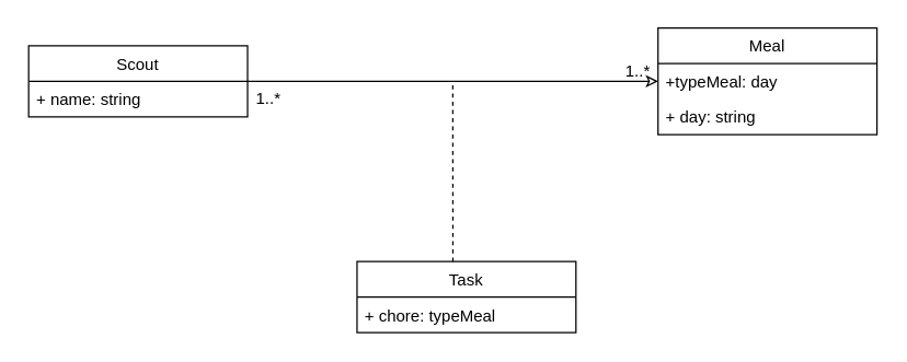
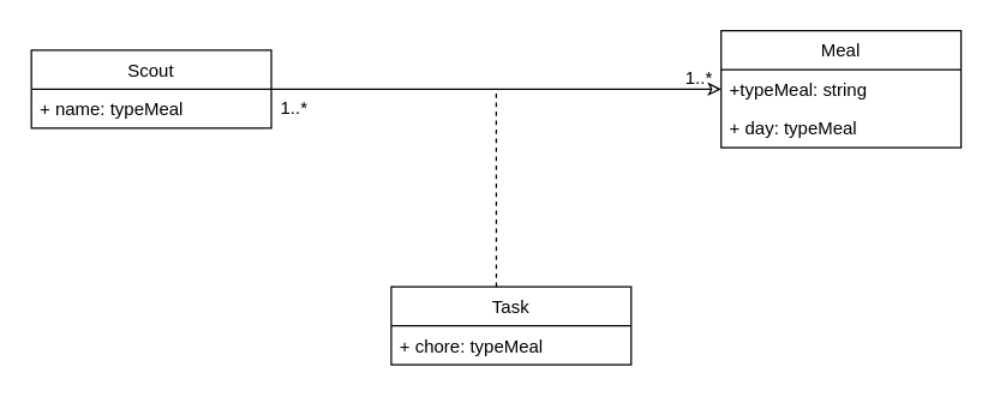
- <mxCell id="6" value="+typeMeal: day" style="text;strokeColor=none;fillColor=none;align=left;verticalAlign=top;spacingLeft=4;spacingRight=4;overflow=hidden;rotatable=0;points=[[0,0.5],[1,0.5]];portConstraint=eastwest;" vertex="1" parent="5"><mxGeometry y="26" width="160" height="26" as="geometry" /></mxCell>
+ <mxCell id="6" value="+typeMeal: string" style="text;strokeColor=none;fillColor=none;align=left;verticalAlign=top;spacingLeft=4;spacingRight=4;overflow=hidden;rotatable=0;points=[[0,0.5],[1,0.5]];portConstraint=eastwest;" vertex="1" parent="5"><mxGeometry y="26" width="160" height="26" as="geometry" /></mxCell>
- <mxCell id="4" value="+ name: string" style="text;strokeColor=none;fillColor=none;align=left;verticalAlign=top;spacingLeft=4;spacingRight=4;overflow=hidden;rotatable=0;points=[[0,0.5],[1,0.5]];portConstraint=eastwest;" vertex="1" parent="3"><mxGeometry y="26" width="160" height="26" as="geometry" /></mxCell>
+ <mxCell id="4" value="+ name: typeMeal" style="text;strokeColor=none;fillColor=none;align=left;verticalAlign=top;spacingLeft=4;spacingRight=4;overflow=hidden;rotatable=0;points=[[0,0.5],[1,0.5]];portConstraint=eastwest;" vertex="1" parent="3"><mxGeometry y="26" width="160" height="26" as="geometry" /></mxCell>
- <mxCell id="7" value="+ day: string" style="text;strokeColor=none;fillColor=none;align=left;verticalAlign=top;spacingLeft=4;spacingRight=4;overflow=hidden;rotatable=0;points=[[0,0.5],[1,0.5]];portConstraint=eastwest;" vertex="1" parent="5"><mxGeometry y="52" width="160" height="26" as="geometry" /></mxCell>
+ <mxCell id="7" value="+ day: typeMeal" style="text;strokeColor=none;fillColor=none;align=left;verticalAlign=top;spacingLeft=4;spacingRight=4;overflow=hidden;rotatable=0;points=[[0,0.5],[1,0.5]];portConstraint=eastwest;" vertex="1" parent="5"><mxGeometry y="52" width="160" height="26" as="geometry" /></mxCell>
